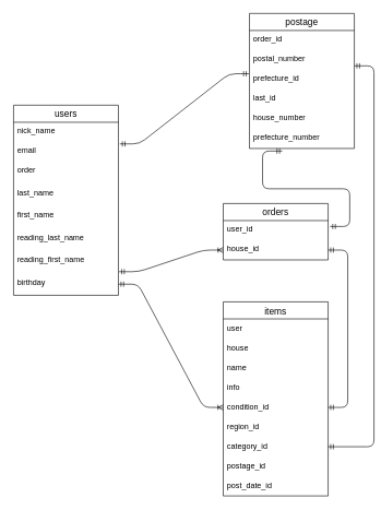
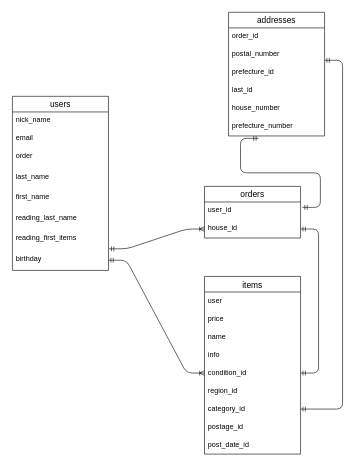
- <mxCell id="21" value="postage" style="swimlane;fontStyle=0;childLayout=stackLayout;horizontal=1;startSize=26;horizontalStack=0;resizeParent=1;resizeParentMax=0;resizeLast=0;collapsible=1;marginBottom=0;align=center;fontSize=14;" parent="1" vertex="1"><mxGeometry x="380" y="20" width="160" height="206" as="geometry"><mxRectangle x="520" y="570" width="100" height="26" as="alternateBounds" /></mxGeometry></mxCell>
+ <mxCell id="21" value="addresses" style="swimlane;fontStyle=0;childLayout=stackLayout;horizontal=1;startSize=26;horizontalStack=0;resizeParent=1;resizeParentMax=0;resizeLast=0;collapsible=1;marginBottom=0;align=center;fontSize=14;" parent="1" vertex="1"><mxGeometry x="380" y="20" width="160" height="206" as="geometry"><mxRectangle x="520" y="570" width="100" height="26" as="alternateBounds" /></mxGeometry></mxCell>
- <mxCell id="33" value="" style="edgeStyle=entityRelationEdgeStyle;fontSize=12;html=1;endArrow=ERmandOne;startArrow=ERmandOne;exitX=1.013;exitY=0.1;exitDx=0;exitDy=0;exitPerimeter=0;entryX=-0.006;entryY=0.2;entryDx=0;entryDy=0;entryPerimeter=0;" parent="1" source="4" target="24" edge="1"><mxGeometry width="100" height="100" relative="1" as="geometry"><mxPoint x="290" y="430" as="sourcePoint" /><mxPoint x="390" y="330" as="targetPoint" /></mxGeometry></mxCell>
- <mxCell id="9" value="reading_first_name" style="text;strokeColor=none;fillColor=none;spacingLeft=4;spacingRight=4;overflow=hidden;rotatable=0;points=[[0,0.5],[1,0.5]];portConstraint=eastwest;fontSize=12;" parent="2" vertex="1"><mxGeometry y="222" width="160" height="34" as="geometry" /></mxCell>
+ <mxCell id="9" value="reading_first_items" style="text;strokeColor=none;fillColor=none;spacingLeft=4;spacingRight=4;overflow=hidden;rotatable=0;points=[[0,0.5],[1,0.5]];portConstraint=eastwest;fontSize=12;" parent="2" vertex="1"><mxGeometry y="222" width="160" height="34" as="geometry" /></mxCell>
- <mxCell id="13" value="house" style="text;strokeColor=none;fillColor=none;spacingLeft=4;spacingRight=4;overflow=hidden;rotatable=0;points=[[0,0.5],[1,0.5]];portConstraint=eastwest;fontSize=12;" parent="11" vertex="1"><mxGeometry y="56" width="160" height="30" as="geometry" /></mxCell>
+ <mxCell id="13" value="price" style="text;strokeColor=none;fillColor=none;spacingLeft=4;spacingRight=4;overflow=hidden;rotatable=0;points=[[0,0.5],[1,0.5]];portConstraint=eastwest;fontSize=12;" parent="11" vertex="1"><mxGeometry y="56" width="160" height="30" as="geometry" /></mxCell>
